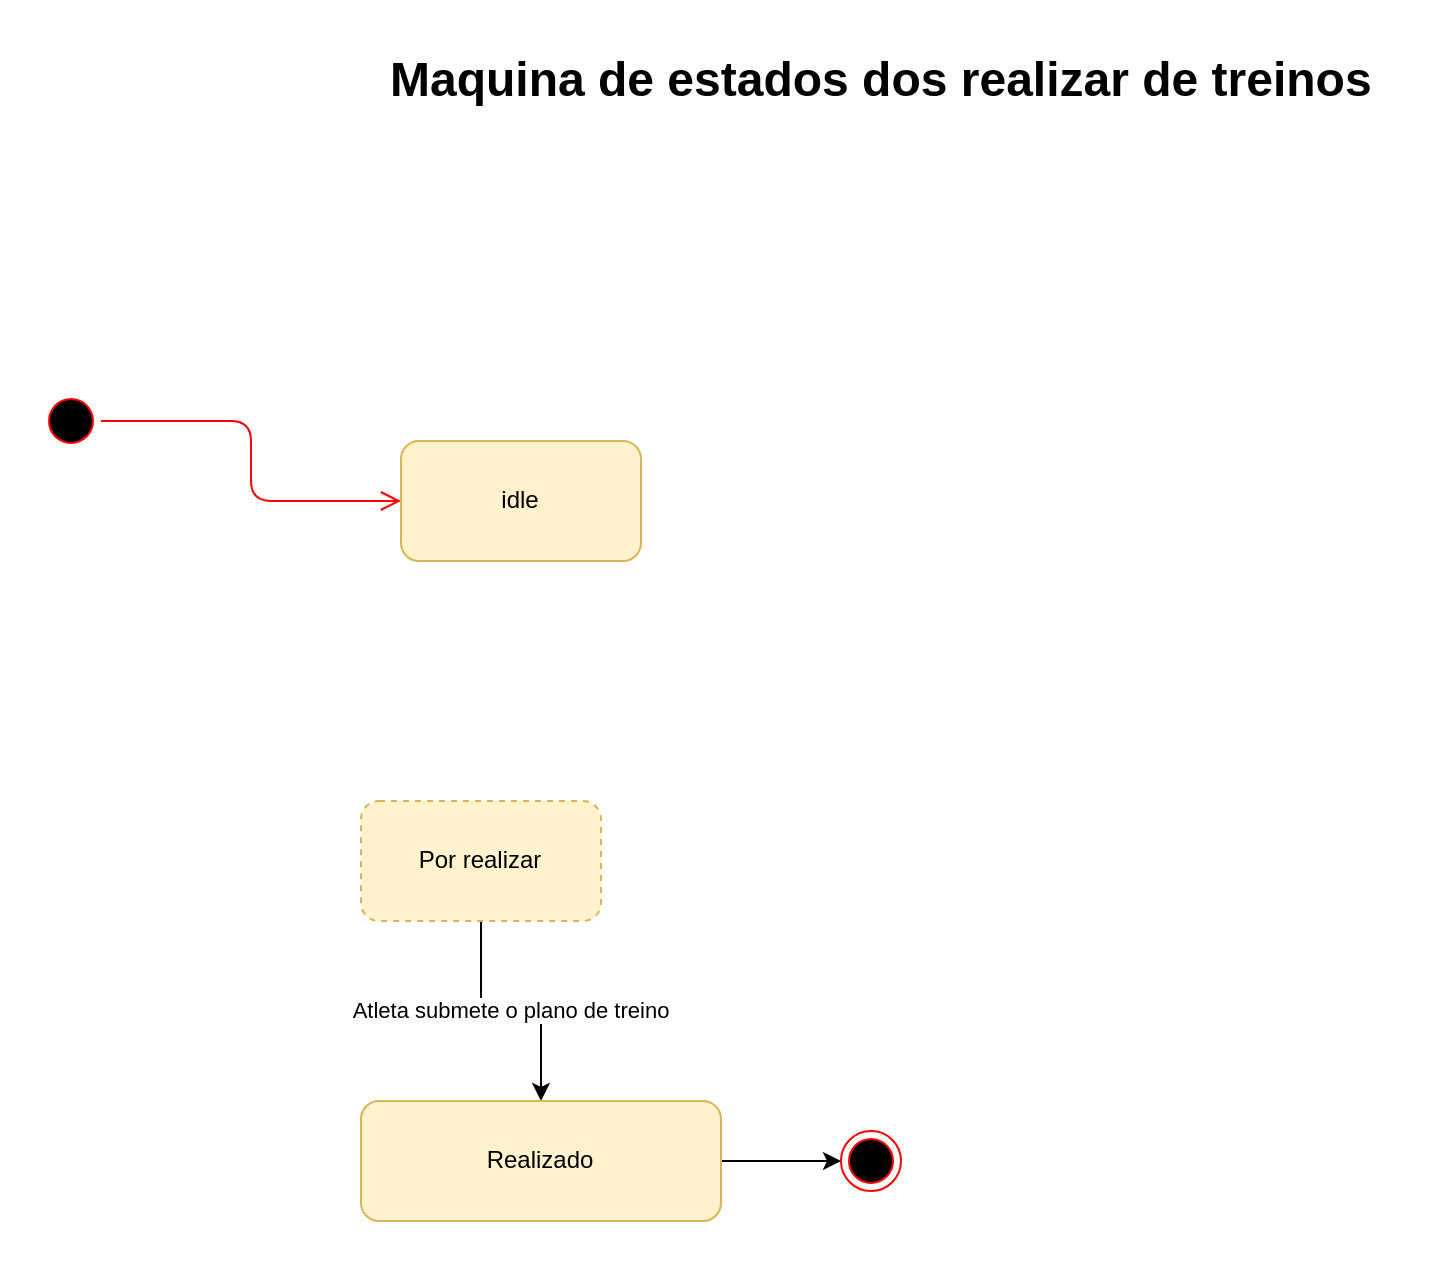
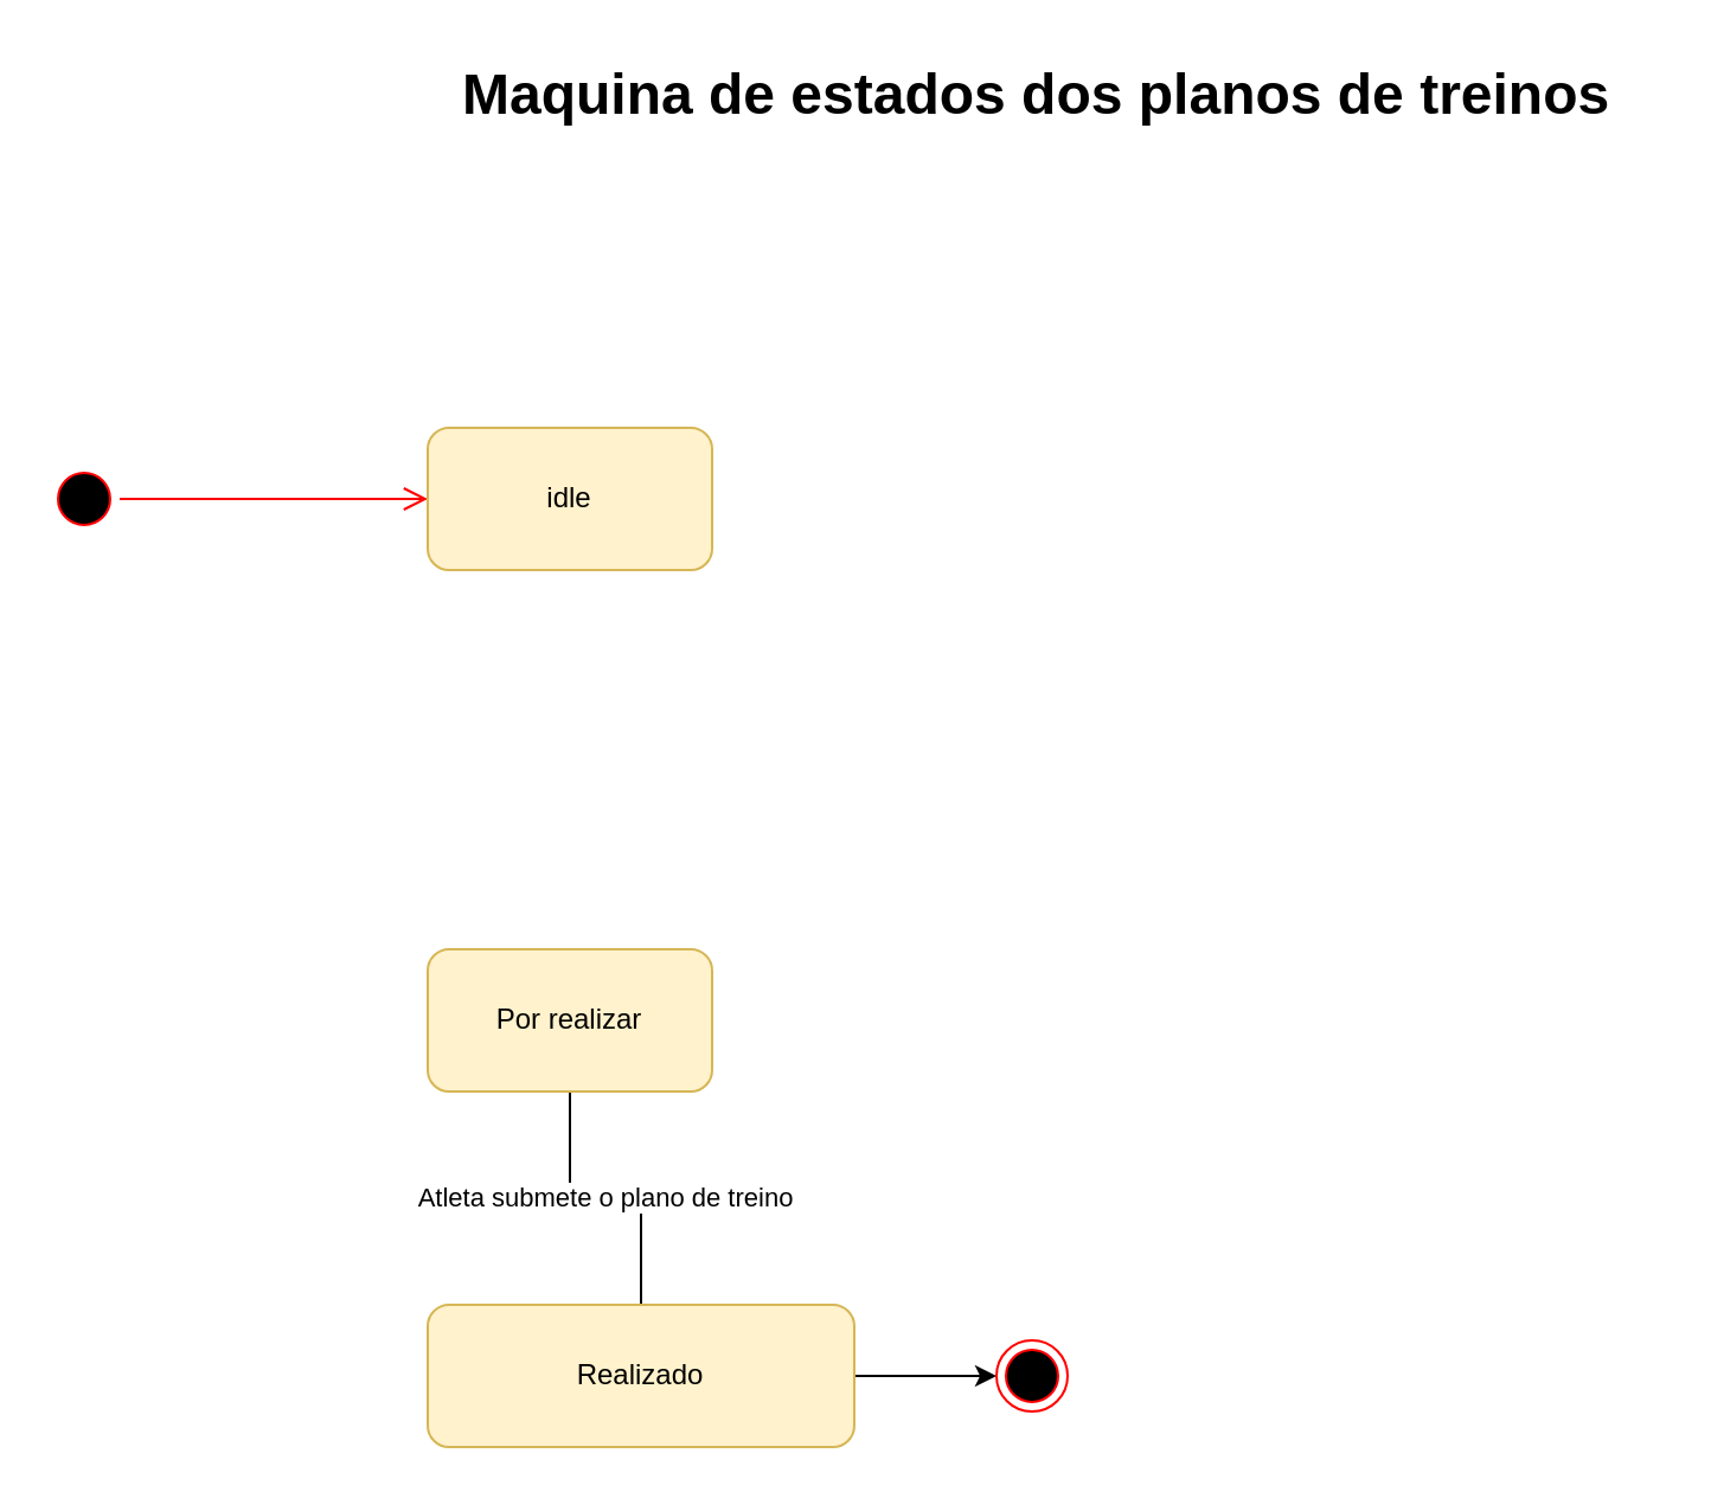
- <mxCell id="2" value="&lt;h1&gt;Maquina de estados dos realizar de treinos&lt;/h1&gt;" style="text;html=1;strokeColor=none;fillColor=none;spacing=5;spacingTop=-20;whiteSpace=wrap;overflow=hidden;rounded=0;" vertex="1" parent="1"><mxGeometry x="190" y="20" width="510" height="120" as="geometry" /></mxCell>
+ <mxCell id="2" value="&lt;h1&gt;Maquina de estados dos planos de treinos&lt;/h1&gt;" style="text;html=1;strokeColor=none;fillColor=none;spacing=5;spacingTop=-20;whiteSpace=wrap;overflow=hidden;rounded=0;" vertex="1" parent="1"><mxGeometry x="190" y="20" width="510" height="120" as="geometry" /></mxCell>
- <mxCell id="5" value="idle" style="rounded=1;whiteSpace=wrap;html=1;fillColor=#fff2cc;strokeColor=#d6b656;" vertex="1" parent="1"><mxGeometry x="200" y="220" width="120" height="60" as="geometry" /></mxCell>
+ <mxCell id="5" value="idle" style="rounded=1;whiteSpace=wrap;html=1;fillColor=#fff2cc;strokeColor=#d6b656;" vertex="1" parent="1"><mxGeometry x="180" y="180" width="120" height="60" as="geometry" /></mxCell>
- <mxCell id="7" value="Por realizar" style="rounded=1;whiteSpace=wrap;html=1;fillColor=#fff2cc;strokeColor=#d6b656;dashed=1;" vertex="1" parent="1"><mxGeometry x="180" y="400" width="120" height="60" as="geometry" /></mxCell>
+ <mxCell id="7" value="Por realizar" style="rounded=1;whiteSpace=wrap;html=1;fillColor=#fff2cc;strokeColor=#d6b656;" vertex="1" parent="1"><mxGeometry x="180" y="400" width="120" height="60" as="geometry" /></mxCell>
- <mxCell id="6" value="Atleta submete o plano de treino" style="edgeStyle=orthogonalEdgeStyle;rounded=0;orthogonalLoop=1;jettySize=auto;html=1;" edge="1" parent="1" source="7" target="9"><mxGeometry relative="1" as="geometry" /></mxCell>
+ <mxCell id="6" value="Atleta submete o plano de treino" style="edgeStyle=orthogonalEdgeStyle;rounded=0;orthogonalLoop=1;jettySize=auto;html=1;endArrow=none;" edge="1" parent="1" source="7" target="9"><mxGeometry relative="1" as="geometry" /></mxCell>
